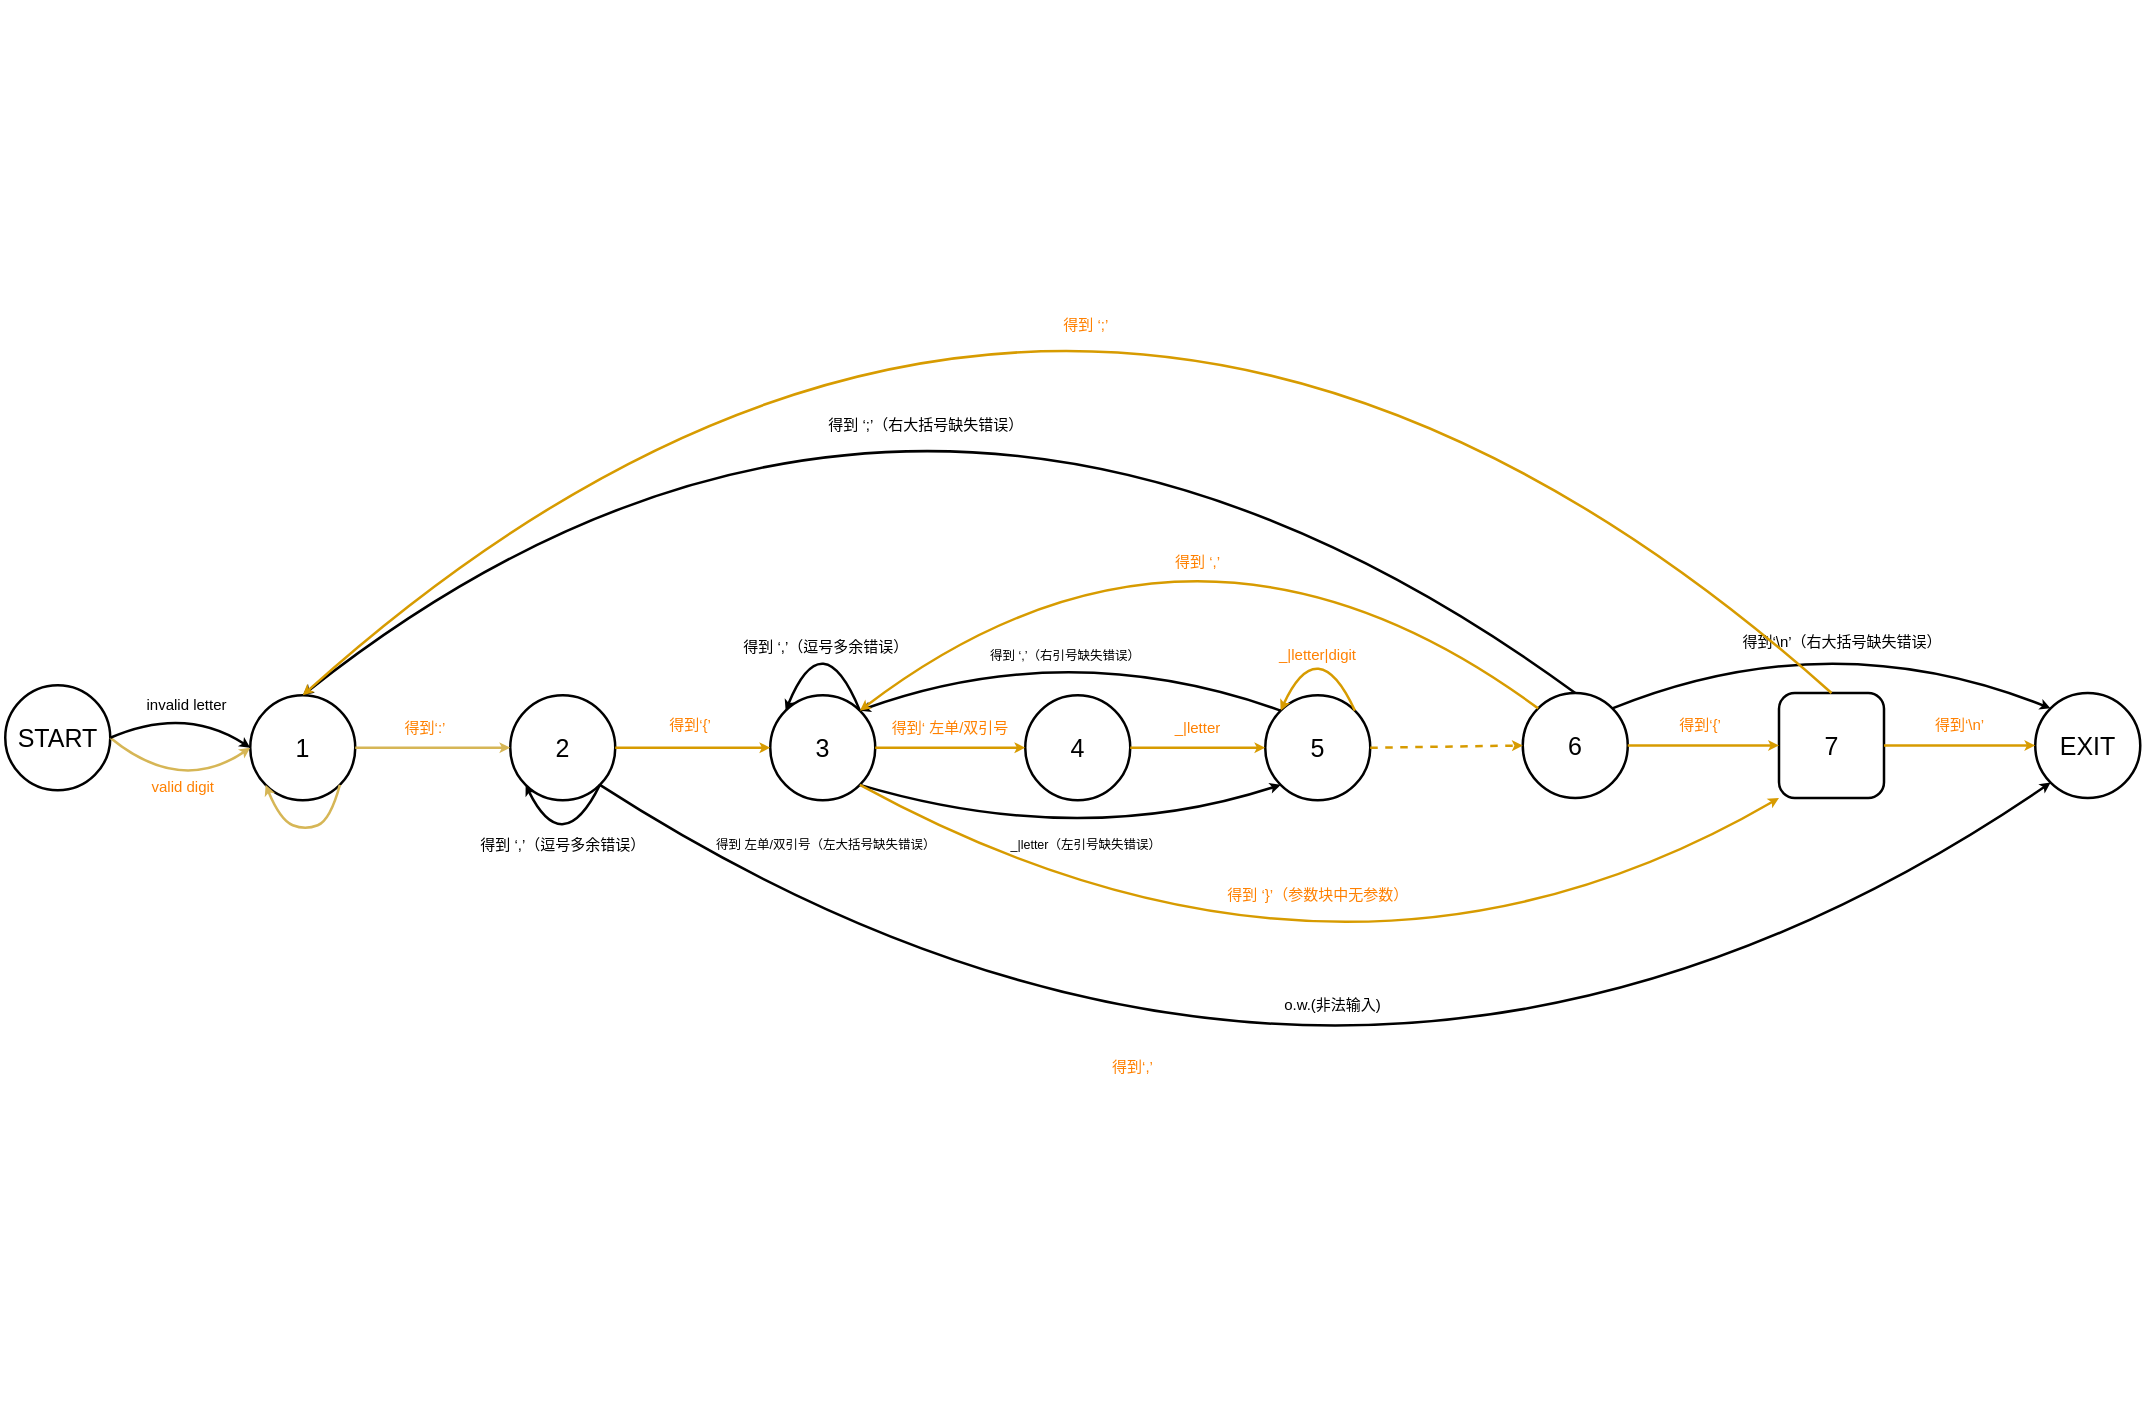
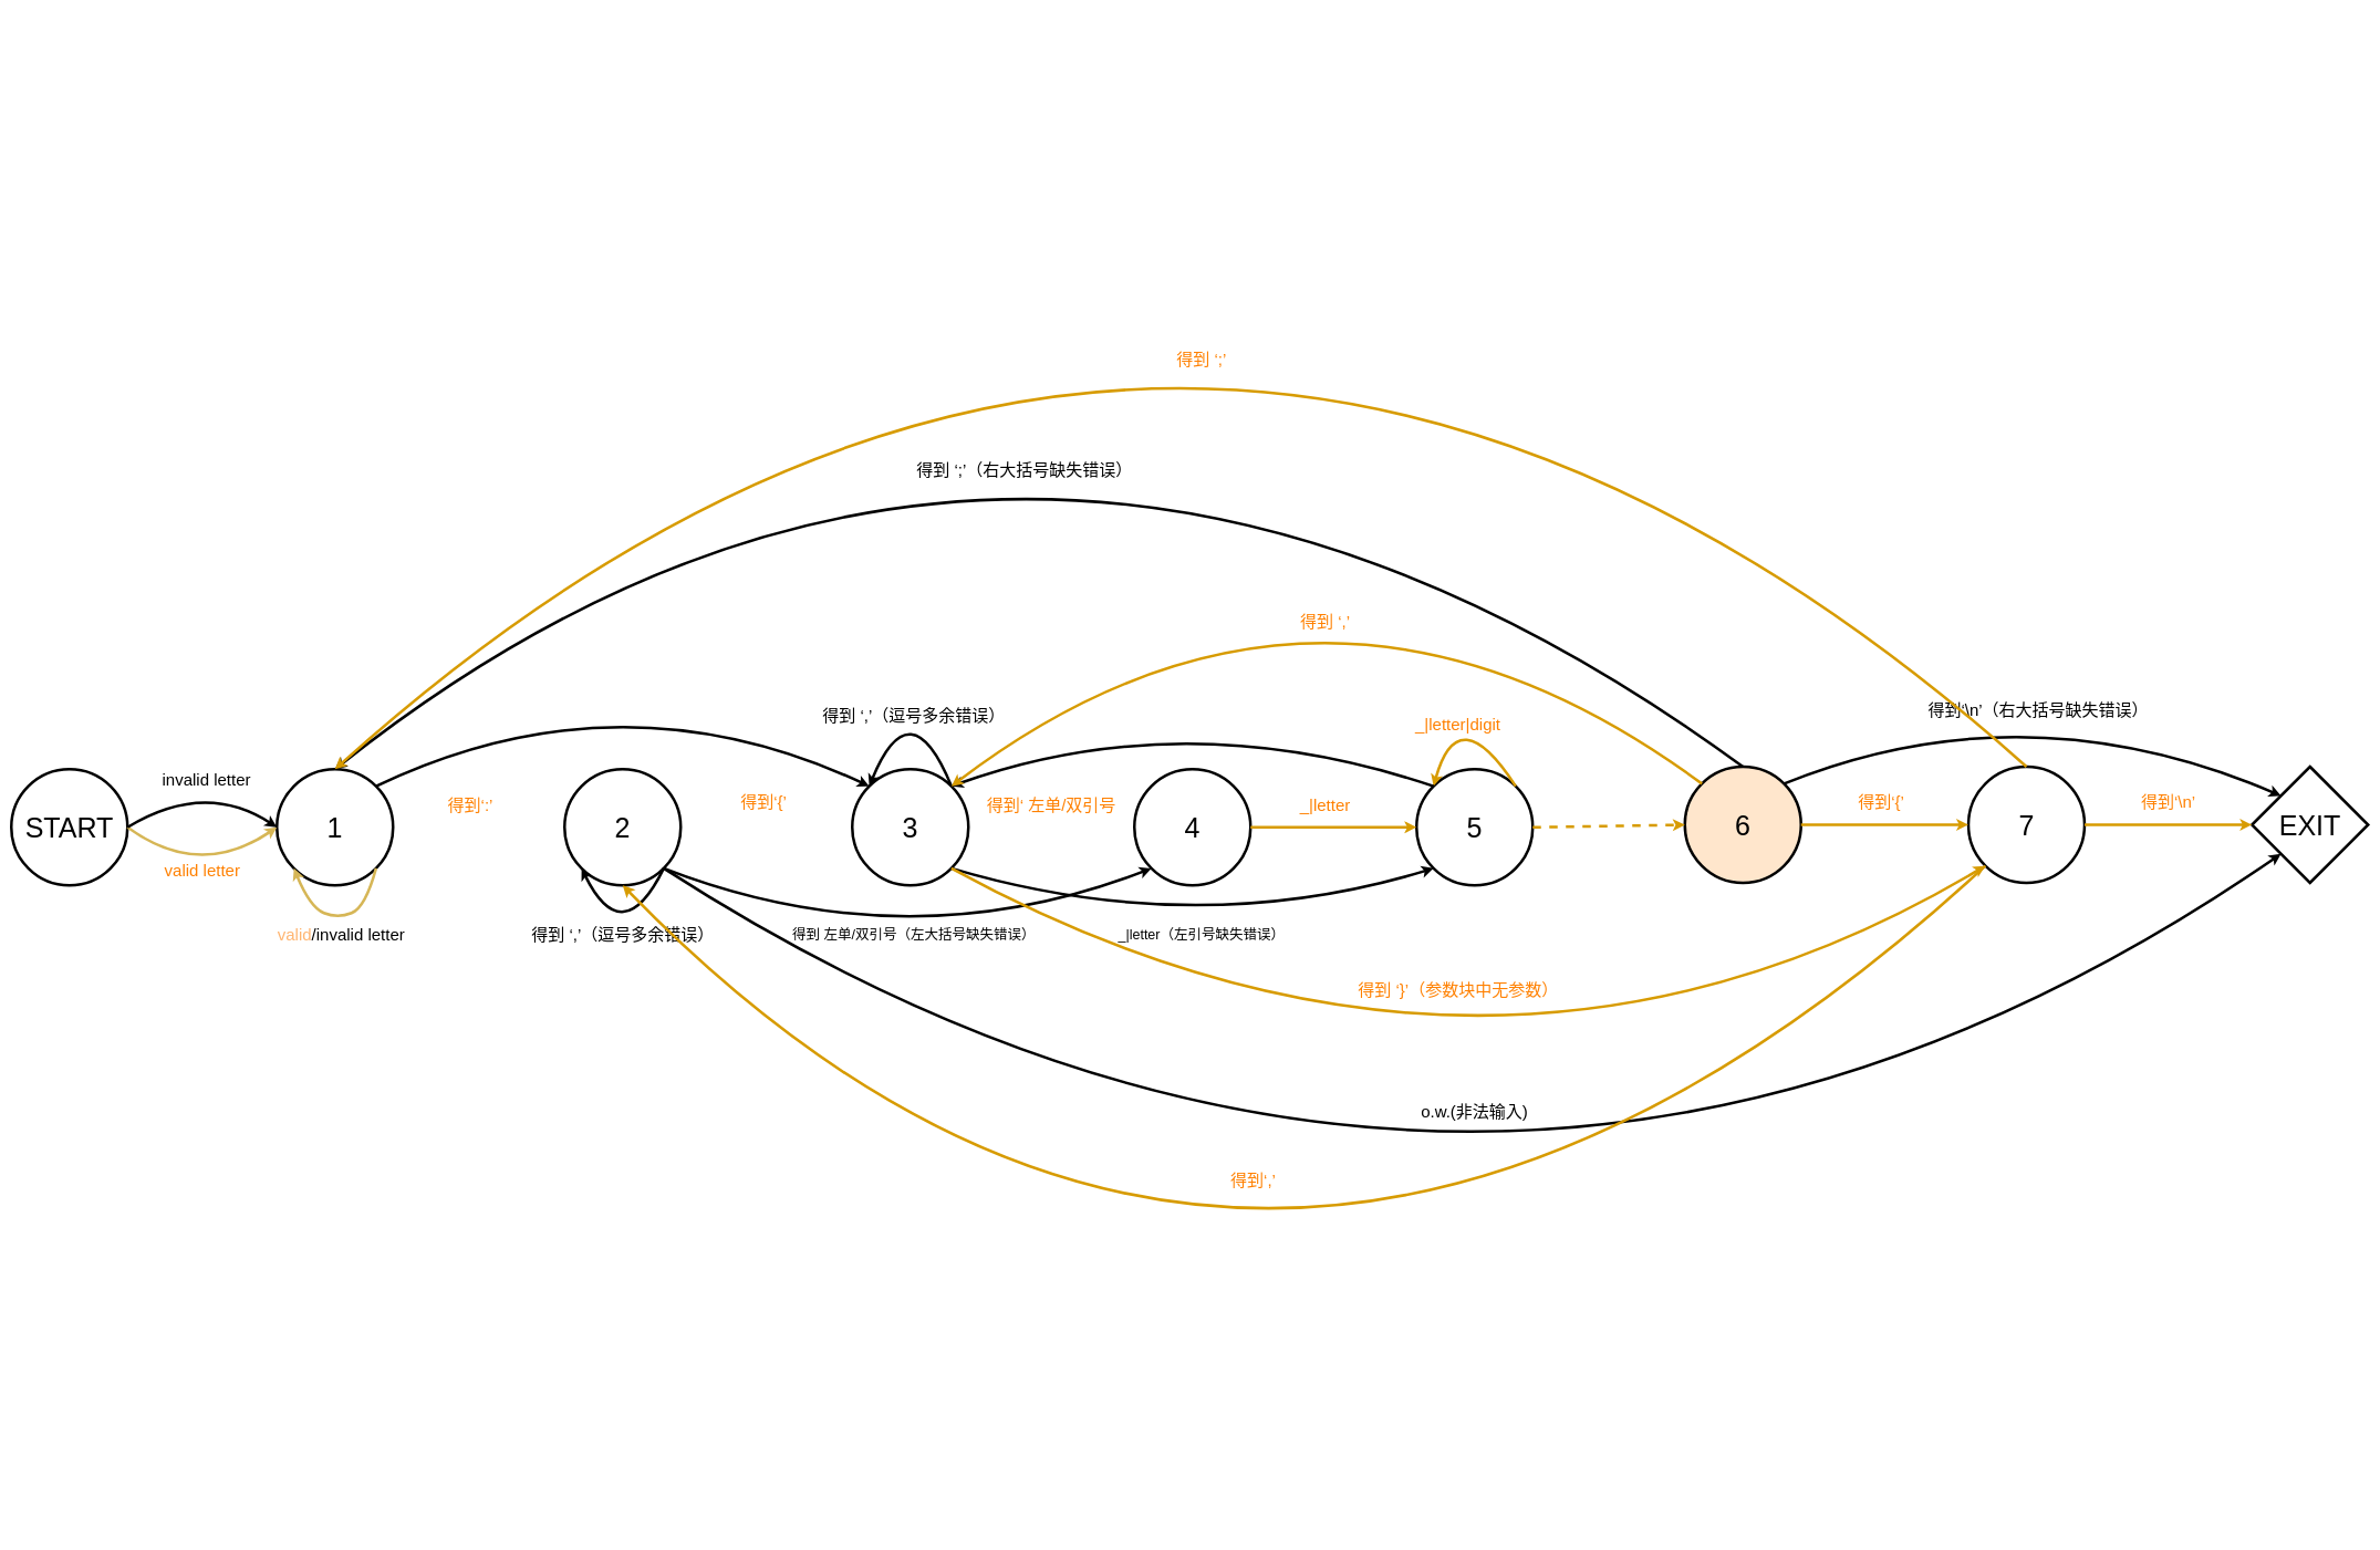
- <mxCell id="37" value="得到 ‘,’（右引号缺失错误）" style="text;html=1;strokeColor=none;fillColor=none;align=center;verticalAlign=middle;whiteSpace=wrap;rounded=0;fontSize=25;fontColor=#000000;" vertex="1" parent="1"><mxGeometry x="1940" y="1267" width="380" height="83" as="geometry" /></mxCell>
+ <mxCell id="19" value="" style="endArrow=classic;html=1;strokeColor=#000000;strokeWidth=5;fontSize=30;fontColor=#FFB570;entryX=0;entryY=0;entryDx=0;entryDy=0;exitX=1;exitY=0;exitDx=0;exitDy=0;curved=1;" edge="1" parent="1" source="3" target="5"><mxGeometry width="50" height="50" relative="1" as="geometry"><mxPoint x="140" y="1820" as="sourcePoint" /><mxPoint x="190" y="1770" as="targetPoint" /><Array as="points"><mxPoint x="1120" y="1210" /></Array></mxGeometry></mxCell>
- <mxCell id="2" value="START" style="ellipse;whiteSpace=wrap;html=1;aspect=fixed;fontSize=50;strokeWidth=5;" vertex="1" parent="1"><mxGeometry x="10" y="1370" width="210" height="210" as="geometry" /></mxCell>
+ <mxCell id="2" value="START" style="ellipse;whiteSpace=wrap;html=1;aspect=fixed;fontSize=50;strokeWidth=5;" vertex="1" parent="1"><mxGeometry x="20" y="1390" width="210" height="210" as="geometry" /></mxCell>
- <mxCell id="8" value="6" style="ellipse;whiteSpace=wrap;html=1;aspect=fixed;fontSize=50;strokeWidth=5;" vertex="1" parent="1"><mxGeometry x="3045" y="1385.5" width="210" height="210" as="geometry" /></mxCell>
+ <mxCell id="8" value="6" style="ellipse;whiteSpace=wrap;html=1;aspect=fixed;fontSize=50;strokeWidth=5;fillColor=#ffe6cc;" vertex="1" parent="1"><mxGeometry x="3045" y="1385.5" width="210" height="210" as="geometry" /></mxCell>
- <mxCell id="9" value="7" style="whiteSpace=wrap;html=1;aspect=fixed;fontSize=50;strokeWidth=5;rounded=1;" vertex="1" parent="1"><mxGeometry x="3557.5" y="1385.5" width="210" height="210" as="geometry" /></mxCell>
+ <mxCell id="9" value="7" style="ellipse;whiteSpace=wrap;html=1;aspect=fixed;fontSize=50;strokeWidth=5;" vertex="1" parent="1"><mxGeometry x="3557.5" y="1385.5" width="210" height="210" as="geometry" /></mxCell>
- <mxCell id="10" value="EXIT" style="ellipse;whiteSpace=wrap;html=1;aspect=fixed;fontSize=50;strokeWidth=5;" vertex="1" parent="1"><mxGeometry x="4070" y="1385.5" width="210" height="210" as="geometry" /></mxCell>
+ <mxCell id="10" value="EXIT" style="rhombus;whiteSpace=wrap;html=1;aspect=fixed;fontSize=50;strokeWidth=5;" vertex="1" parent="1"><mxGeometry x="4070" y="1385.5" width="210" height="210" as="geometry" /></mxCell>
- <mxCell id="17" value="" style="endArrow=classic;html=1;strokeColor=#d6b656;strokeWidth=5;fontSize=30;fontColor=#FFB570;entryX=0;entryY=0.5;entryDx=0;entryDy=0;exitX=1;exitY=0.5;exitDx=0;exitDy=0;fillColor=#fff2cc;" edge="1" parent="1" source="3" target="4"><mxGeometry width="50" height="50" relative="1" as="geometry"><mxPoint x="50" y="1820" as="sourcePoint" /><mxPoint x="100" y="1770" as="targetPoint" /></mxGeometry></mxCell>
- <mxCell id="22" value="" style="endArrow=classic;html=1;strokeColor=#d79b00;strokeWidth=5;fontSize=25;fontColor=#000000;entryX=0;entryY=0.5;entryDx=0;entryDy=0;exitX=1;exitY=0.5;exitDx=0;exitDy=0;fillColor=#ffe6cc;" edge="1" parent="1" source="4" target="5"><mxGeometry width="50" height="50" relative="1" as="geometry"><mxPoint x="330" y="1820" as="sourcePoint" /><mxPoint x="390" y="1760" as="targetPoint" /></mxGeometry></mxCell>
- <mxCell id="28" value="" style="endArrow=classic;html=1;strokeColor=#d79b00;strokeWidth=5;fontSize=25;fontColor=#FF8000;entryX=0;entryY=0.5;entryDx=0;entryDy=0;exitX=1;exitY=0.5;exitDx=0;exitDy=0;fillColor=#ffe6cc;" edge="1" parent="1" source="5" target="6"><mxGeometry width="50" height="50" relative="1" as="geometry"><mxPoint x="80" y="1820" as="sourcePoint" /><mxPoint x="130" y="1770" as="targetPoint" /></mxGeometry></mxCell>
- <mxCell id="7" value="5" style="ellipse;whiteSpace=wrap;html=1;aspect=fixed;fontSize=50;strokeWidth=5;" vertex="1" parent="1"><mxGeometry x="2530" y="1390" width="210" height="210" as="geometry" /></mxCell>
+ <mxCell id="7" value="5" style="ellipse;whiteSpace=wrap;html=1;aspect=fixed;fontSize=50;strokeWidth=5;" vertex="1" parent="1"><mxGeometry x="2560" y="1390" width="210" height="210" as="geometry" /></mxCell>
- <mxCell id="11" value="valid digit" style="text;html=1;align=center;verticalAlign=middle;whiteSpace=wrap;rounded=0;fontSize=30;labelBackgroundColor=#ffffff;fontColor=#FF8000;" vertex="1" parent="1"><mxGeometry x="237.5" y="1515" width="255" height="115" as="geometry" /></mxCell>
+ <mxCell id="11" value="valid letter" style="text;html=1;align=center;verticalAlign=middle;whiteSpace=wrap;rounded=0;fontSize=30;labelBackgroundColor=#ffffff;fontColor=#FF8000;" vertex="1" parent="1"><mxGeometry x="237.5" y="1515" width="255" height="115" as="geometry" /></mxCell>
+ <mxCell id="24" value="" style="endArrow=classic;html=1;strokeColor=#000000;strokeWidth=5;fontSize=25;fontColor=#FF8000;entryX=0;entryY=1;entryDx=0;entryDy=0;exitX=1;exitY=1;exitDx=0;exitDy=0;curved=1;" edge="1" parent="1" source="4" target="6"><mxGeometry width="50" height="50" relative="1" as="geometry"><mxPoint x="1200" y="1569" as="sourcePoint" /><mxPoint x="510" y="1770" as="targetPoint" /><Array as="points"><mxPoint x="1640" y="1740" /></Array></mxGeometry></mxCell>
+ <mxCell id="16" value="&lt;font color=&quot;#ffb570&quot;&gt;valid&lt;/font&gt;/invalid letter" style="text;html=1;strokeColor=none;fillColor=none;align=center;verticalAlign=middle;whiteSpace=wrap;rounded=0;fontSize=30;" vertex="1" parent="1"><mxGeometry x="410" y="1630" width="413" height="115" as="geometry" /></mxCell>
+ <mxCell id="55" value="" style="endArrow=classic;html=1;strokeColor=#d79b00;strokeWidth=5;fontSize=30;fontColor=#FF8000;entryX=0.5;entryY=1;entryDx=0;entryDy=0;exitX=0;exitY=1;exitDx=0;exitDy=0;curved=1;fillColor=#ffe6cc;" edge="1" parent="1" source="9" target="4"><mxGeometry width="50" height="50" relative="1" as="geometry"><mxPoint x="560" y="2140" as="sourcePoint" /><mxPoint x="1220" y="1590" as="targetPoint" /><Array as="points"><mxPoint x="2270" y="2780" /></Array></mxGeometry></mxCell>
